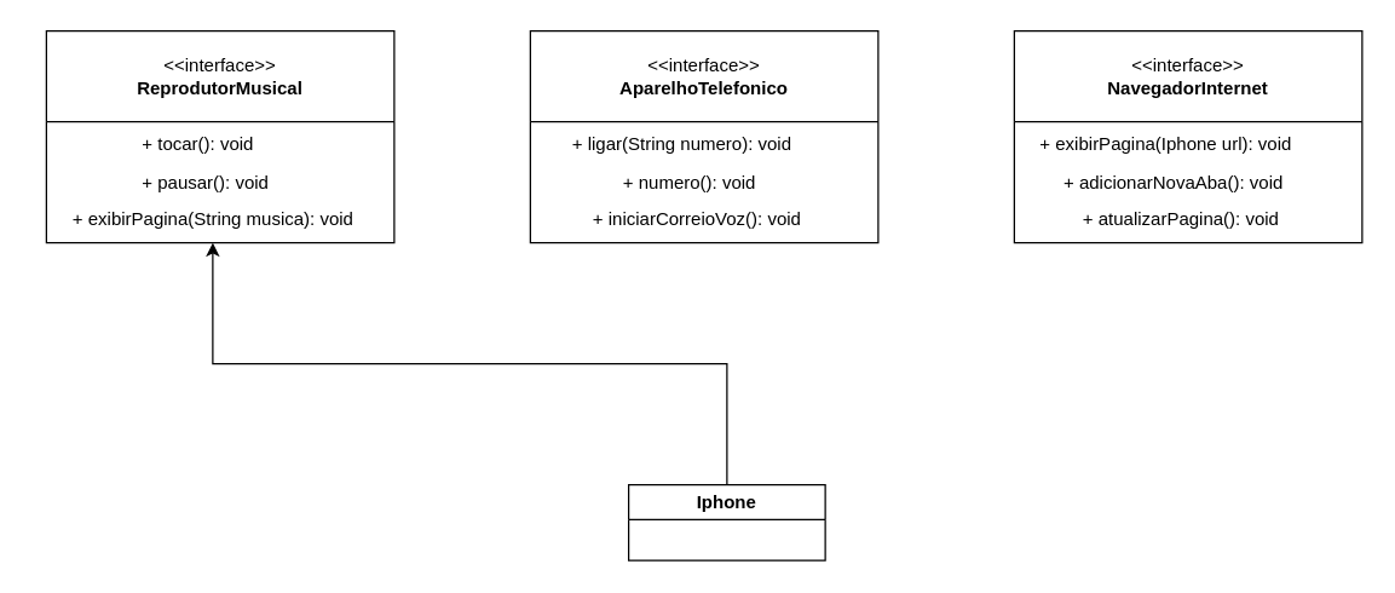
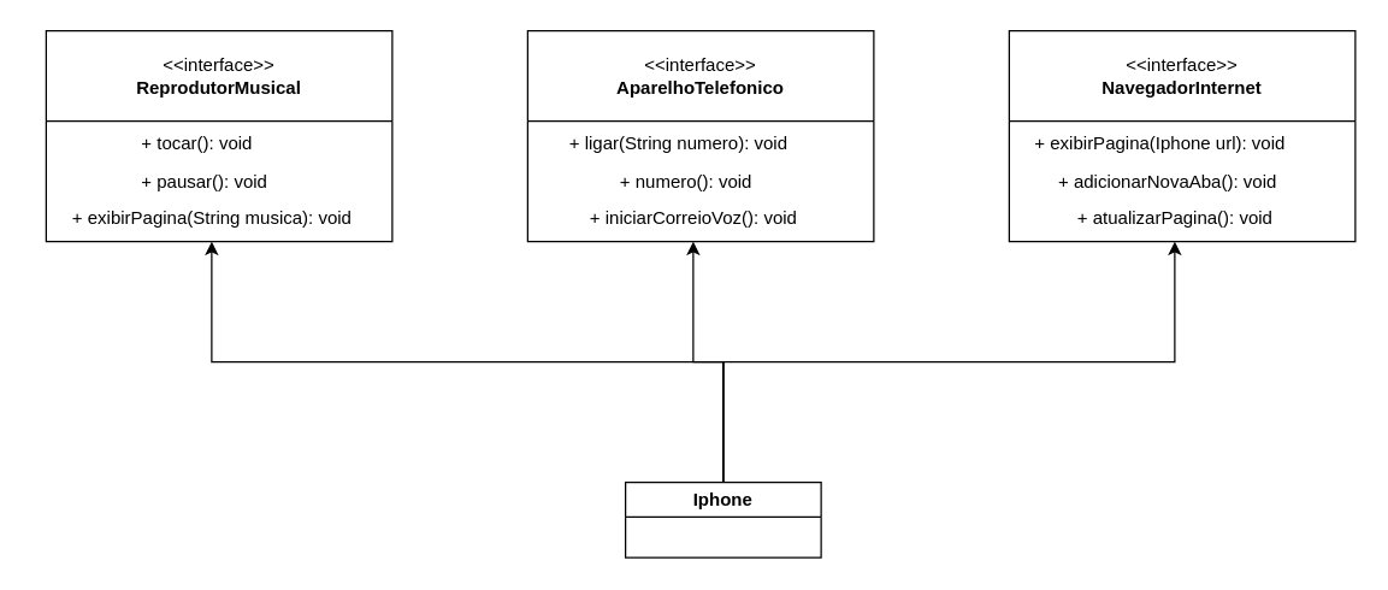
+ <mxCell id="15" style="edgeStyle=orthogonalEdgeStyle;rounded=0;orthogonalLoop=1;jettySize=auto;html=1;exitX=0.5;exitY=0;exitDx=0;exitDy=0;" edge="1" parent="1" source="17" target="9"><mxGeometry relative="1" as="geometry" /></mxCell>
+ <mxCell id="16" style="edgeStyle=orthogonalEdgeStyle;rounded=0;orthogonalLoop=1;jettySize=auto;html=1;exitX=0.5;exitY=0;exitDx=0;exitDy=0;" edge="1" parent="1" source="17" target="13"><mxGeometry relative="1" as="geometry" /></mxCell>
